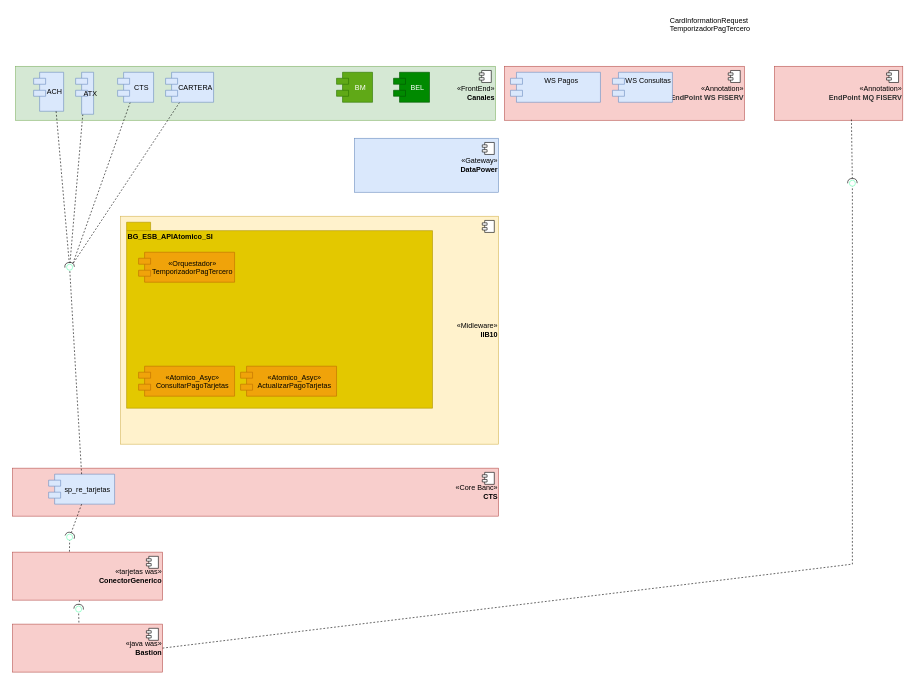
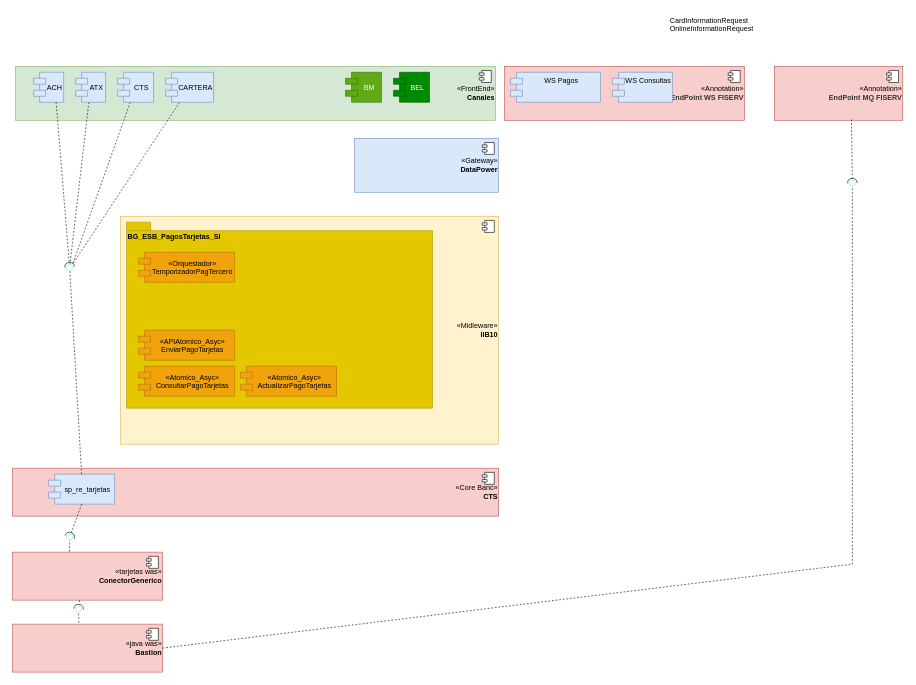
- <mxCell id="12" value="CardInformationRequest&#10;TemporizadorPagTercero" style="text;strokeColor=none;fillColor=none;align=left;verticalAlign=top;spacingLeft=4;spacingRight=4;overflow=hidden;rotatable=0;points=[[0,0.5],[1,0.5]];portConstraint=eastwest;" vertex="1" parent="1"><mxGeometry x="1110" y="20" width="180" height="40" as="geometry" /></mxCell>
+ <mxCell id="12" value="CardInformationRequest&#10;OnlineInformationRequest" style="text;strokeColor=none;fillColor=none;align=left;verticalAlign=top;spacingLeft=4;spacingRight=4;overflow=hidden;rotatable=0;points=[[0,0.5],[1,0.5]];portConstraint=eastwest;" vertex="1" parent="1"><mxGeometry x="1110" y="20" width="180" height="40" as="geometry" /></mxCell>
- <mxCell id="19" value="BM" style="shape=module;align=left;spacingLeft=20;align=center;verticalAlign=middle;strokeColor=#2D7600;fillColor=#60a917;fontColor=#ffffff;" vertex="1" parent="1"><mxGeometry x="560" y="120" width="60" height="50" as="geometry" /></mxCell>
+ <mxCell id="19" value="BM" style="shape=module;align=left;spacingLeft=20;align=center;verticalAlign=middle;strokeColor=#2D7600;fillColor=#60a917;fontColor=#ffffff;" vertex="1" parent="1"><mxGeometry x="575" y="120" width="60" height="50" as="geometry" /></mxCell>
- <mxCell id="17" value="ACH" style="shape=module;align=right;spacingLeft=20;align=center;verticalAlign=middle;strokeColor=#6c8ebf;fillColor=#dae8fc;" vertex="1" parent="1"><mxGeometry x="55" y="120" width="50" height="65" as="geometry" /></mxCell>
+ <mxCell id="17" value="ACH" style="shape=module;align=right;spacingLeft=20;align=center;verticalAlign=middle;strokeColor=#6c8ebf;fillColor=#dae8fc;" vertex="1" parent="1"><mxGeometry x="55" y="120" width="50" height="50" as="geometry" /></mxCell>
- <mxCell id="16" value="ATX" style="shape=module;align=right;spacingLeft=20;align=center;verticalAlign=middle;strokeColor=#6c8ebf;fillColor=#dae8fc;" vertex="1" parent="1"><mxGeometry x="125" y="120" width="30" height="70" as="geometry" /></mxCell>
+ <mxCell id="16" value="ATX" style="shape=module;align=right;spacingLeft=20;align=center;verticalAlign=middle;strokeColor=#6c8ebf;fillColor=#dae8fc;" vertex="1" parent="1"><mxGeometry x="125" y="120" width="50" height="50" as="geometry" /></mxCell>
- <mxCell id="43" value="BG_ESB_APIAtomico_SI" style="shape=folder;fontStyle=1;spacingTop=10;tabWidth=40;tabHeight=14;tabPosition=left;html=1;labelBackgroundColor=none;fontColor=#000000;strokeColor=#B09500;verticalAlign=top;align=left;fillColor=#e3c800;" vertex="1" parent="1"><mxGeometry x="210" y="370" width="510" height="310" as="geometry" /></mxCell>
+ <mxCell id="43" value="BG_ESB_PagosTarjetas_SI" style="shape=folder;fontStyle=1;spacingTop=10;tabWidth=40;tabHeight=14;tabPosition=left;html=1;labelBackgroundColor=none;fontColor=#000000;strokeColor=#B09500;verticalAlign=top;align=left;fillColor=#e3c800;" vertex="1" parent="1"><mxGeometry x="210" y="370" width="510" height="310" as="geometry" /></mxCell>
+ <mxCell id="46" value="«APIAtomico_Asyc»&#10;EnviarPagoTarjetas" style="shape=module;align=left;spacingLeft=20;align=center;verticalAlign=middle;labelBackgroundColor=none;fontColor=#000000;strokeColor=#BD7000;fillColor=#f0a30a;" vertex="1" parent="1"><mxGeometry x="230" y="550" width="160" height="50" as="geometry" /></mxCell>
